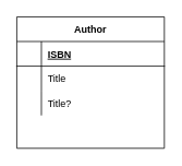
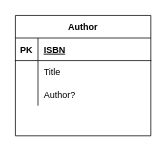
+ <mxCell id="4" value="PK" style="shape=partialRectangle;connectable=0;fillColor=none;top=0;left=0;bottom=0;right=0;fontStyle=1;overflow=hidden;" vertex="1" parent="3"><mxGeometry width="30" height="30" as="geometry" /></mxCell>
- <mxCell id="11" value="Title?" style="shape=partialRectangle;connectable=0;fillColor=none;top=0;left=0;bottom=0;right=0;align=left;spacingLeft=6;overflow=hidden;" vertex="1" parent="9"><mxGeometry x="30" width="150" height="30" as="geometry" /></mxCell>
+ <mxCell id="11" value="Author?" style="shape=partialRectangle;connectable=0;fillColor=none;top=0;left=0;bottom=0;right=0;align=left;spacingLeft=6;overflow=hidden;" vertex="1" parent="9"><mxGeometry x="30" width="150" height="30" as="geometry" /></mxCell>
